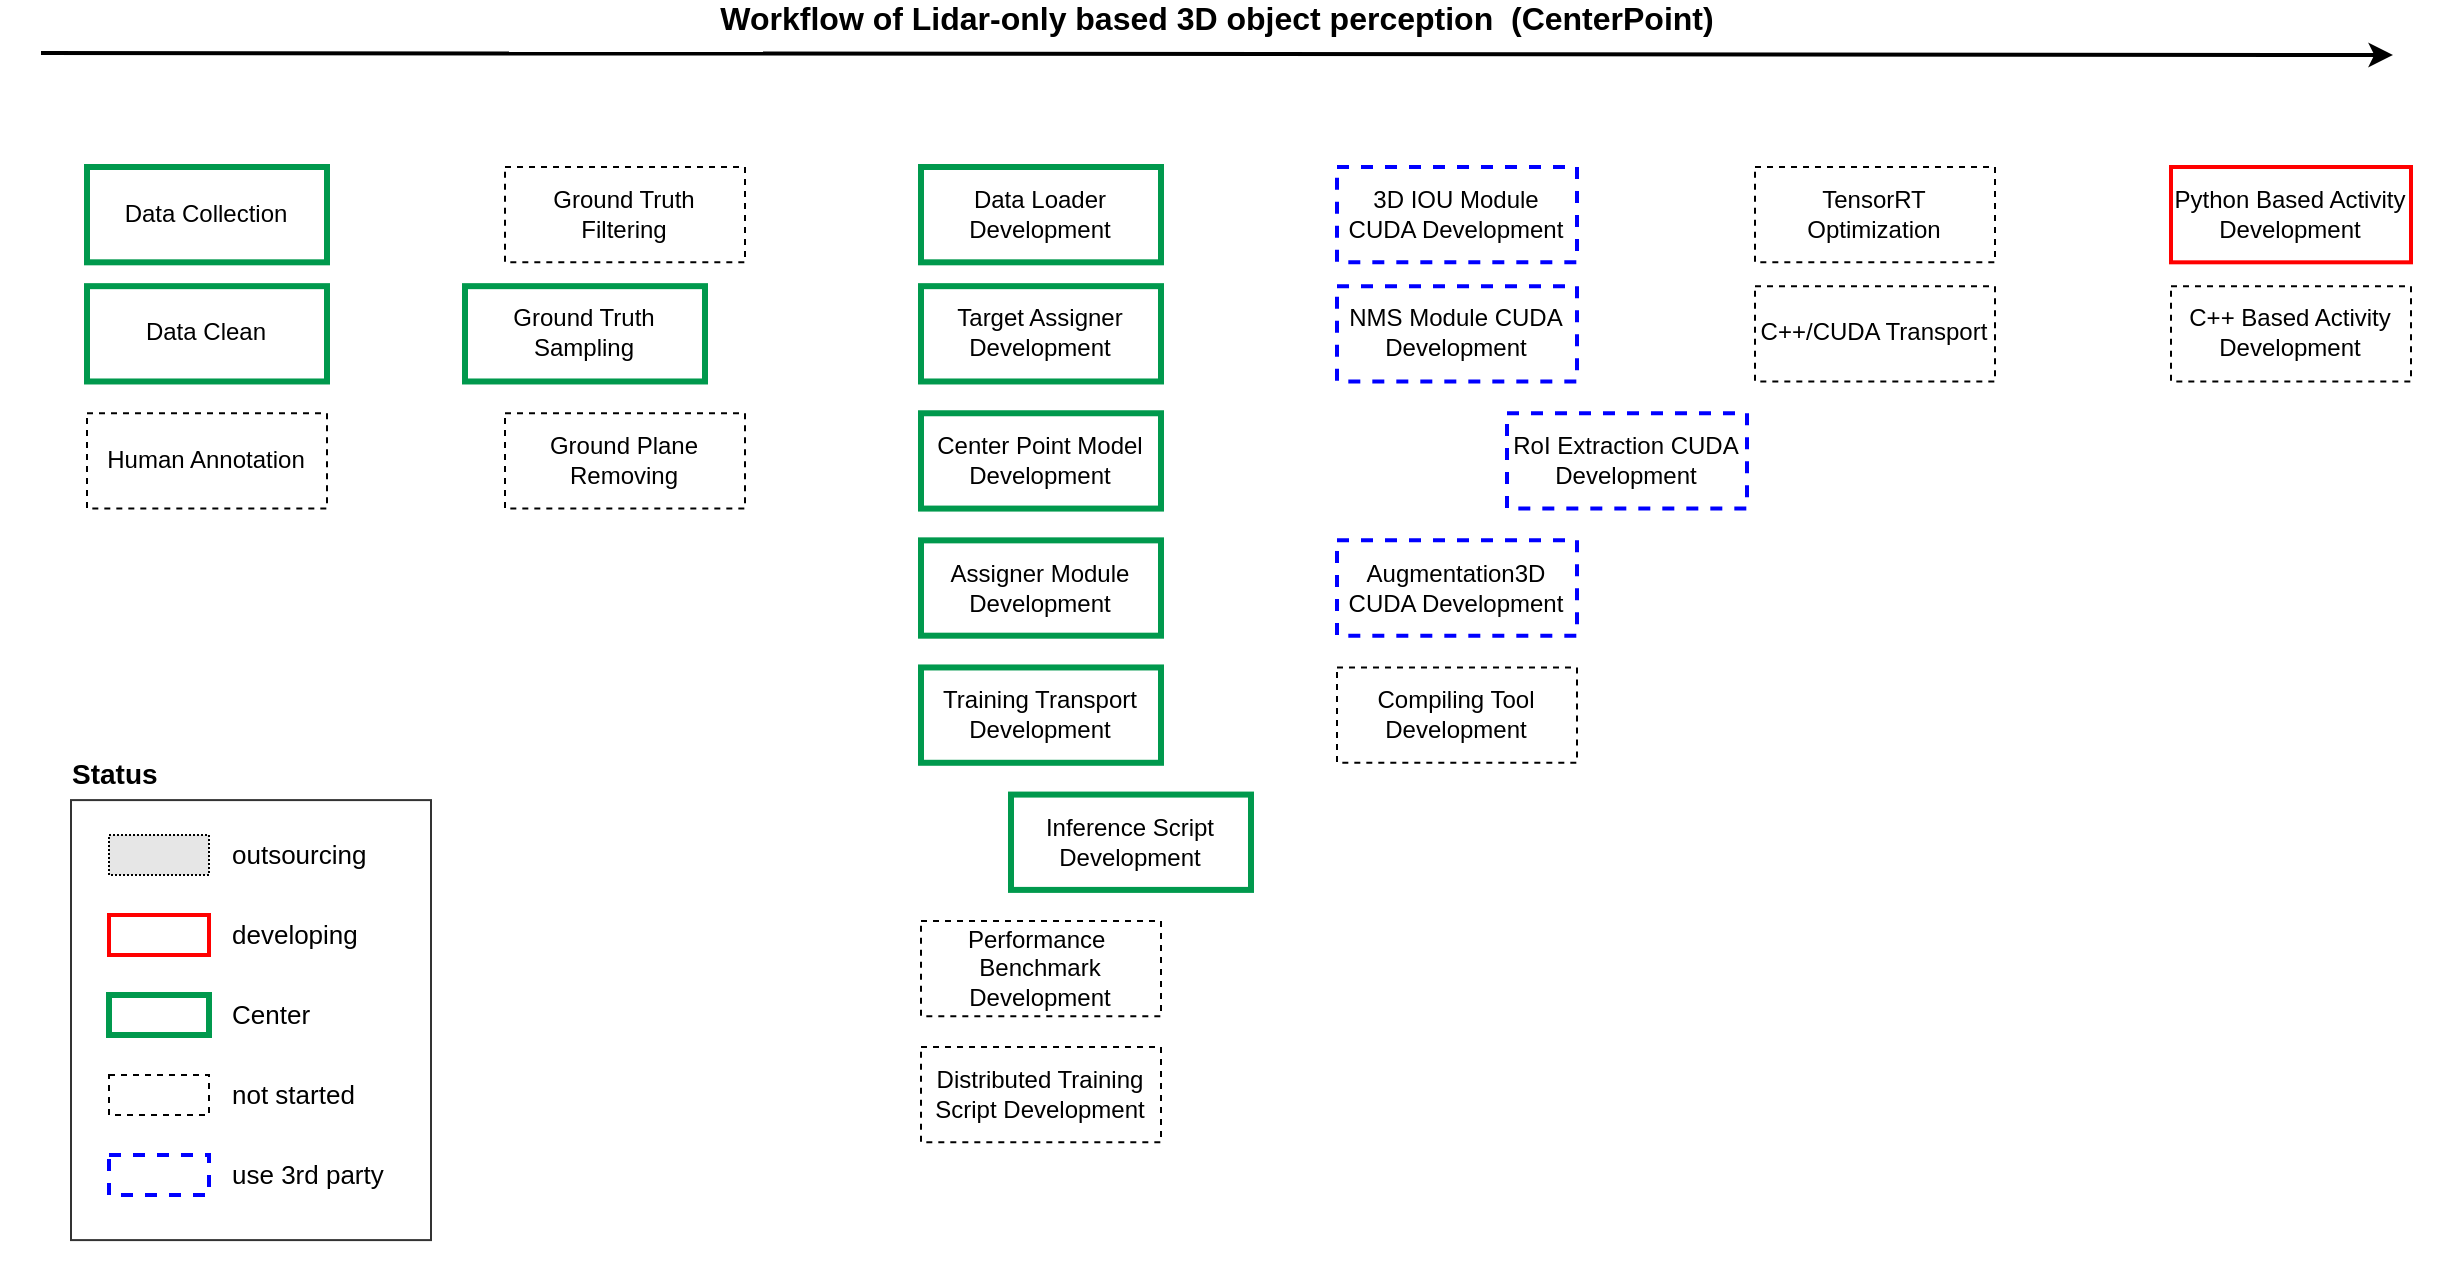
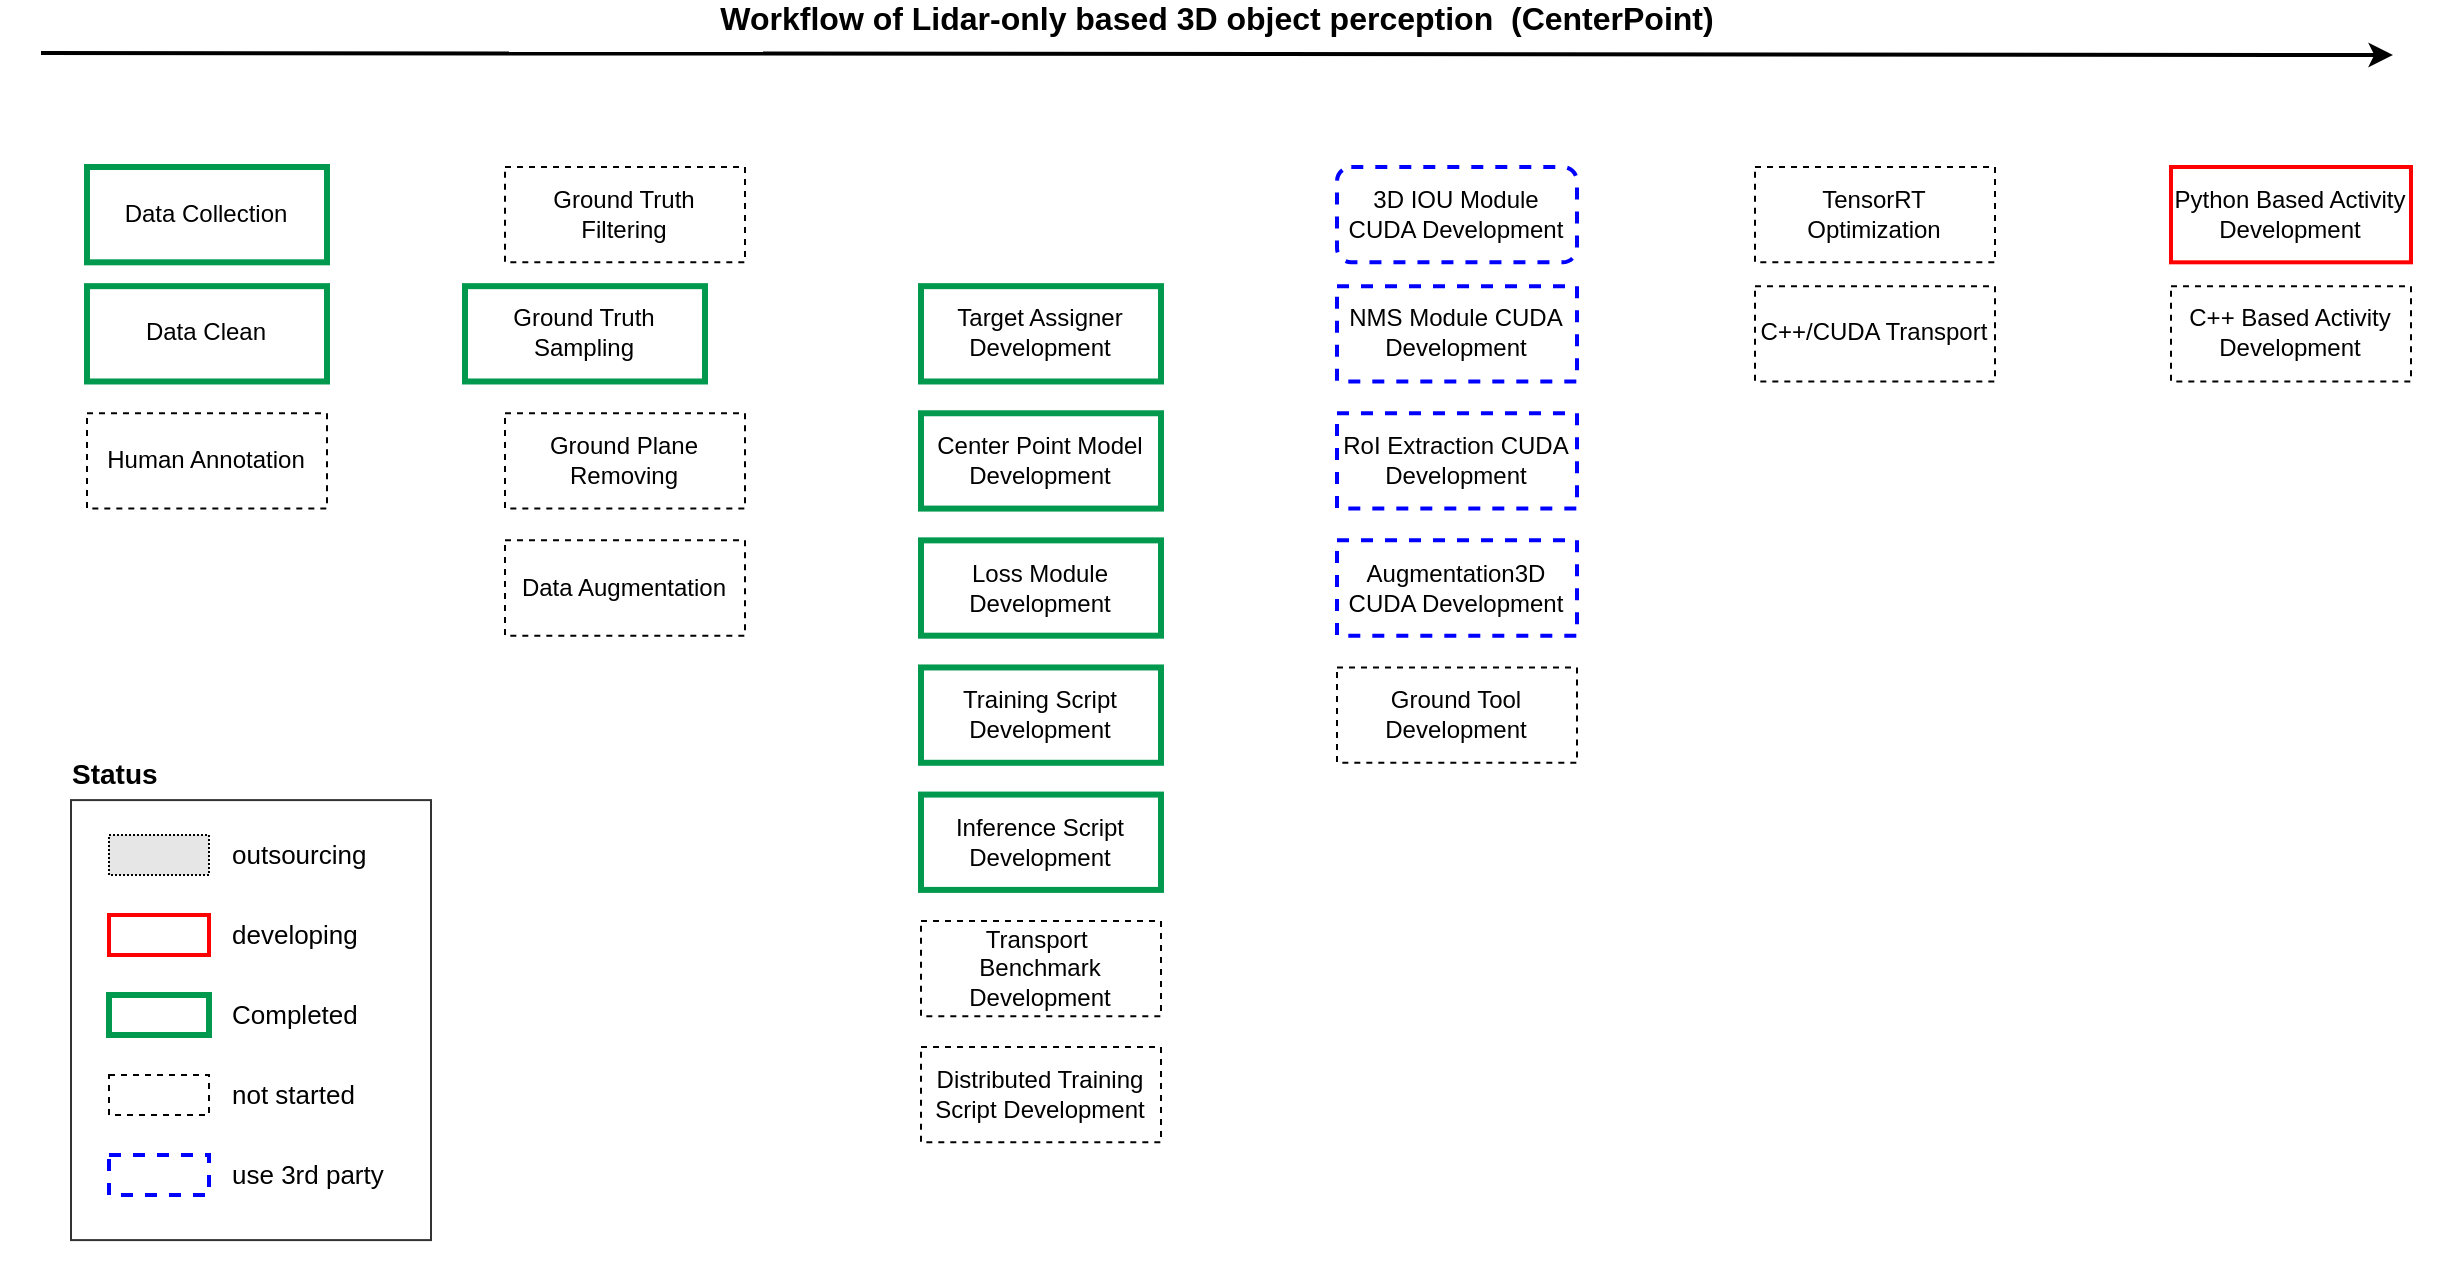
- <mxCell id="6" value="Data Loader Development" style="rounded=0;whiteSpace=wrap;html=1;strokeWidth=3;strokeColor=#00994D;" vertex="1" parent="1"><mxGeometry x="460" y="77" width="120" height="47.664" as="geometry" /></mxCell>
- <mxCell id="13" value="&lt;div&gt;3D IOU Module &lt;br&gt;&lt;/div&gt;&lt;div&gt;CUDA Development&lt;br&gt;&lt;/div&gt;" style="rounded=0;whiteSpace=wrap;html=1;strokeColor=#0000FF;strokeWidth=2;dashed=1;" vertex="1" parent="1"><mxGeometry x="668" y="77" width="120" height="47.664" as="geometry" /></mxCell>
+ <mxCell id="13" value="&lt;div&gt;3D IOU Module &lt;br&gt;&lt;/div&gt;&lt;div&gt;CUDA Development&lt;br&gt;&lt;/div&gt;" style="whiteSpace=wrap;html=1;strokeColor=#0000FF;strokeWidth=2;dashed=1;rounded=1;" vertex="1" parent="1"><mxGeometry x="668" y="77" width="120" height="47.664" as="geometry" /></mxCell>
- <mxCell id="15" value="RoI Extraction CUDA Development" style="rounded=0;whiteSpace=wrap;html=1;strokeColor=#0000FF;strokeWidth=2;dashed=1;" vertex="1" parent="1"><mxGeometry x="753" y="200.131" width="120" height="47.664" as="geometry" /></mxCell>
+ <mxCell id="15" value="RoI Extraction CUDA Development" style="rounded=0;whiteSpace=wrap;html=1;strokeColor=#0000FF;strokeWidth=2;dashed=1;" vertex="1" parent="1"><mxGeometry x="668" y="200.131" width="120" height="47.664" as="geometry" /></mxCell>
+ <mxCell id="2" value="Data Augmentation" style="rounded=0;whiteSpace=wrap;html=1;dashed=1;" vertex="1" parent="1"><mxGeometry x="252" y="263.682" width="120" height="47.664" as="geometry" /></mxCell>
- <mxCell id="9" value="Assigner Module Development" style="rounded=0;whiteSpace=wrap;html=1;strokeWidth=3;strokeColor=#00994D;" vertex="1" parent="1"><mxGeometry x="460" y="263.682" width="120" height="47.664" as="geometry" /></mxCell>
+ <mxCell id="9" value="Loss Module Development" style="rounded=0;whiteSpace=wrap;html=1;strokeWidth=3;strokeColor=#00994D;" vertex="1" parent="1"><mxGeometry x="460" y="263.682" width="120" height="47.664" as="geometry" /></mxCell>
- <mxCell id="8" value="&lt;div&gt;Training Transport Development&lt;br&gt;&lt;/div&gt;" style="rounded=0;whiteSpace=wrap;html=1;strokeWidth=3;strokeColor=#00994D;" vertex="1" parent="1"><mxGeometry x="460" y="327.234" width="120" height="47.664" as="geometry" /></mxCell>
+ <mxCell id="8" value="&lt;div&gt;Training Script Development&lt;br&gt;&lt;/div&gt;" style="rounded=0;whiteSpace=wrap;html=1;strokeWidth=3;strokeColor=#00994D;" vertex="1" parent="1"><mxGeometry x="460" y="327.234" width="120" height="47.664" as="geometry" /></mxCell>
- <mxCell id="17" value="Compiling Tool Development" style="rounded=0;whiteSpace=wrap;html=1;dashed=1;" vertex="1" parent="1"><mxGeometry x="668" y="327.234" width="120" height="47.664" as="geometry" /></mxCell>
+ <mxCell id="17" value="Ground Tool Development" style="rounded=0;whiteSpace=wrap;html=1;dashed=1;" vertex="1" parent="1"><mxGeometry x="668" y="327.234" width="120" height="47.664" as="geometry" /></mxCell>
- <mxCell id="11" value="&lt;div&gt;Inference Script&lt;/div&gt;&lt;div&gt;Development&lt;/div&gt;" style="rounded=0;whiteSpace=wrap;html=1;strokeWidth=3;strokeColor=#00994D;" vertex="1" parent="1"><mxGeometry x="505" y="390.785" width="120" height="47.664" as="geometry" /></mxCell>
+ <mxCell id="11" value="&lt;div&gt;Inference Script&lt;/div&gt;&lt;div&gt;Development&lt;/div&gt;" style="rounded=0;whiteSpace=wrap;html=1;strokeWidth=3;strokeColor=#00994D;" vertex="1" parent="1"><mxGeometry x="460" y="390.785" width="120" height="47.664" as="geometry" /></mxCell>
- <mxCell id="25" value="Performance&amp;nbsp; Benchmark Development" style="rounded=0;whiteSpace=wrap;html=1;dashed=1;" vertex="1" parent="1"><mxGeometry x="460" y="453.995" width="120" height="47.664" as="geometry" /></mxCell>
+ <mxCell id="25" value="Transport&amp;nbsp; Benchmark Development" style="rounded=0;whiteSpace=wrap;html=1;dashed=1;" vertex="1" parent="1"><mxGeometry x="460" y="453.995" width="120" height="47.664" as="geometry" /></mxCell>
- <mxCell id="33" value="Center" style="text;html=1;strokeColor=none;fillColor=none;align=left;verticalAlign=middle;whiteSpace=wrap;rounded=0;dashed=1;dashPattern=1 1;fontSize=13;fontColor=#000000;" vertex="1" parent="27"><mxGeometry x="60" y="80" width="90" height="30" as="geometry" /></mxCell>
+ <mxCell id="33" value="Completed" style="text;html=1;strokeColor=none;fillColor=none;align=left;verticalAlign=middle;whiteSpace=wrap;rounded=0;dashed=1;dashPattern=1 1;fontSize=13;fontColor=#000000;" vertex="1" parent="27"><mxGeometry x="60" y="80" width="90" height="30" as="geometry" /></mxCell>
